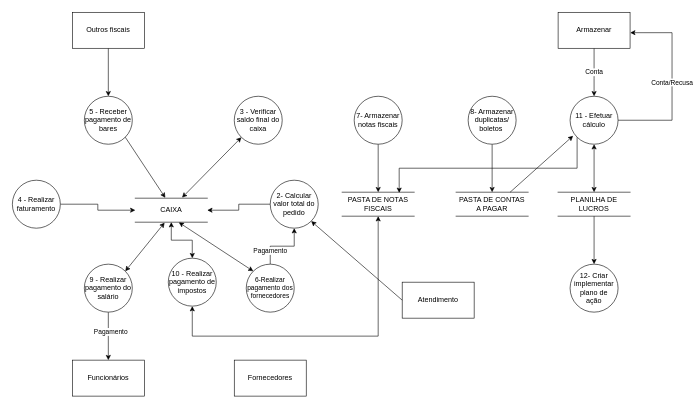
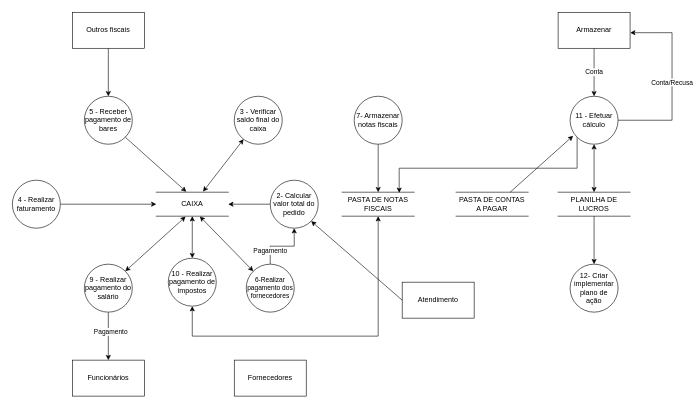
- <mxCell id="8" value="8- Armazenar duplicatas/&lt;br&gt;boletos&amp;nbsp;" style="ellipse;whiteSpace=wrap;html=1;aspect=fixed;" parent="1" vertex="1"><mxGeometry x="780" y="160" width="80" height="80" as="geometry" /></mxCell>
- <mxCell id="7" style="edgeStyle=orthogonalEdgeStyle;rounded=0;orthogonalLoop=1;jettySize=auto;html=1;exitX=0.5;exitY=1;exitDx=0;exitDy=0;entryX=0.5;entryY=0;entryDx=0;entryDy=0;" parent="1" source="8" target="27" edge="1"><mxGeometry relative="1" as="geometry"><mxPoint x="820" y="310" as="targetPoint" /></mxGeometry></mxCell>
- <mxCell id="4" value="CAIXA" style="shape=partialRectangle;whiteSpace=wrap;html=1;left=0;right=0;fillColor=none;" parent="1" vertex="1"><mxGeometry x="225" y="330" width="120" height="40" as="geometry" /></mxCell>
+ <mxCell id="4" value="CAIXA" style="shape=partialRectangle;whiteSpace=wrap;html=1;left=0;right=0;fillColor=none;" parent="1" vertex="1"><mxGeometry x="260" y="320" width="120" height="40" as="geometry" /></mxCell>
